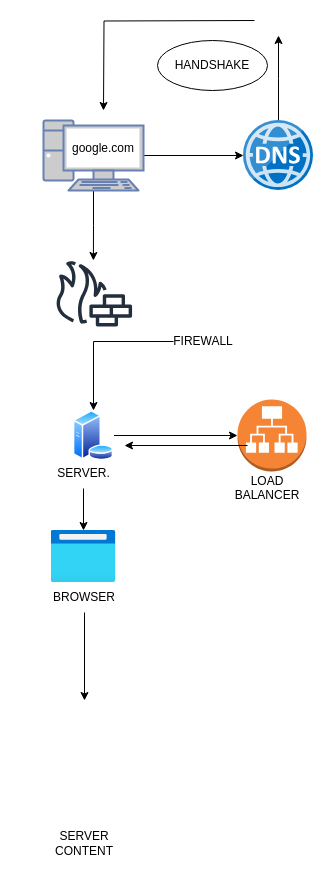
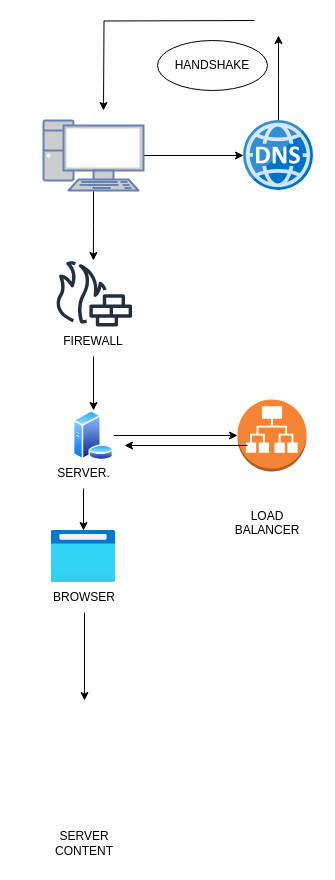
- <mxCell id="5" value="&lt;div&gt;google.com&lt;/div&gt;&lt;div&gt;&lt;br&gt;&lt;/div&gt;" style="text;html=1;strokeColor=none;fillColor=none;align=center;verticalAlign=middle;whiteSpace=wrap;rounded=0;" vertex="1" parent="1"><mxGeometry x="73" y="140" width="60" height="30" as="geometry" /></mxCell>
- <mxCell id="12" value="FIREWALL" style="text;html=1;strokeColor=none;fillColor=none;align=center;verticalAlign=middle;whiteSpace=wrap;rounded=0;" vertex="1" parent="1"><mxGeometry x="173" y="326" width="60" height="30" as="geometry" /></mxCell>
+ <mxCell id="12" value="FIREWALL" style="text;html=1;strokeColor=none;fillColor=none;align=center;verticalAlign=middle;whiteSpace=wrap;rounded=0;" vertex="1" parent="1"><mxGeometry x="63" y="326" width="60" height="30" as="geometry" /></mxCell>
- <mxCell id="19" value="&lt;div&gt;LOAD BALANCER&lt;/div&gt;&lt;div&gt;&lt;br&gt;&lt;/div&gt;" style="text;html=1;strokeColor=none;fillColor=none;align=center;verticalAlign=middle;whiteSpace=wrap;rounded=0;" vertex="1" parent="1"><mxGeometry x="237" y="480" width="60" height="30" as="geometry" /></mxCell>
+ <mxCell id="19" value="&lt;div&gt;LOAD BALANCER&lt;/div&gt;&lt;div&gt;&lt;br&gt;&lt;/div&gt;" style="text;html=1;strokeColor=none;fillColor=none;align=center;verticalAlign=middle;whiteSpace=wrap;rounded=0;" vertex="1" parent="1"><mxGeometry x="237" y="515" width="60" height="30" as="geometry" /></mxCell>
